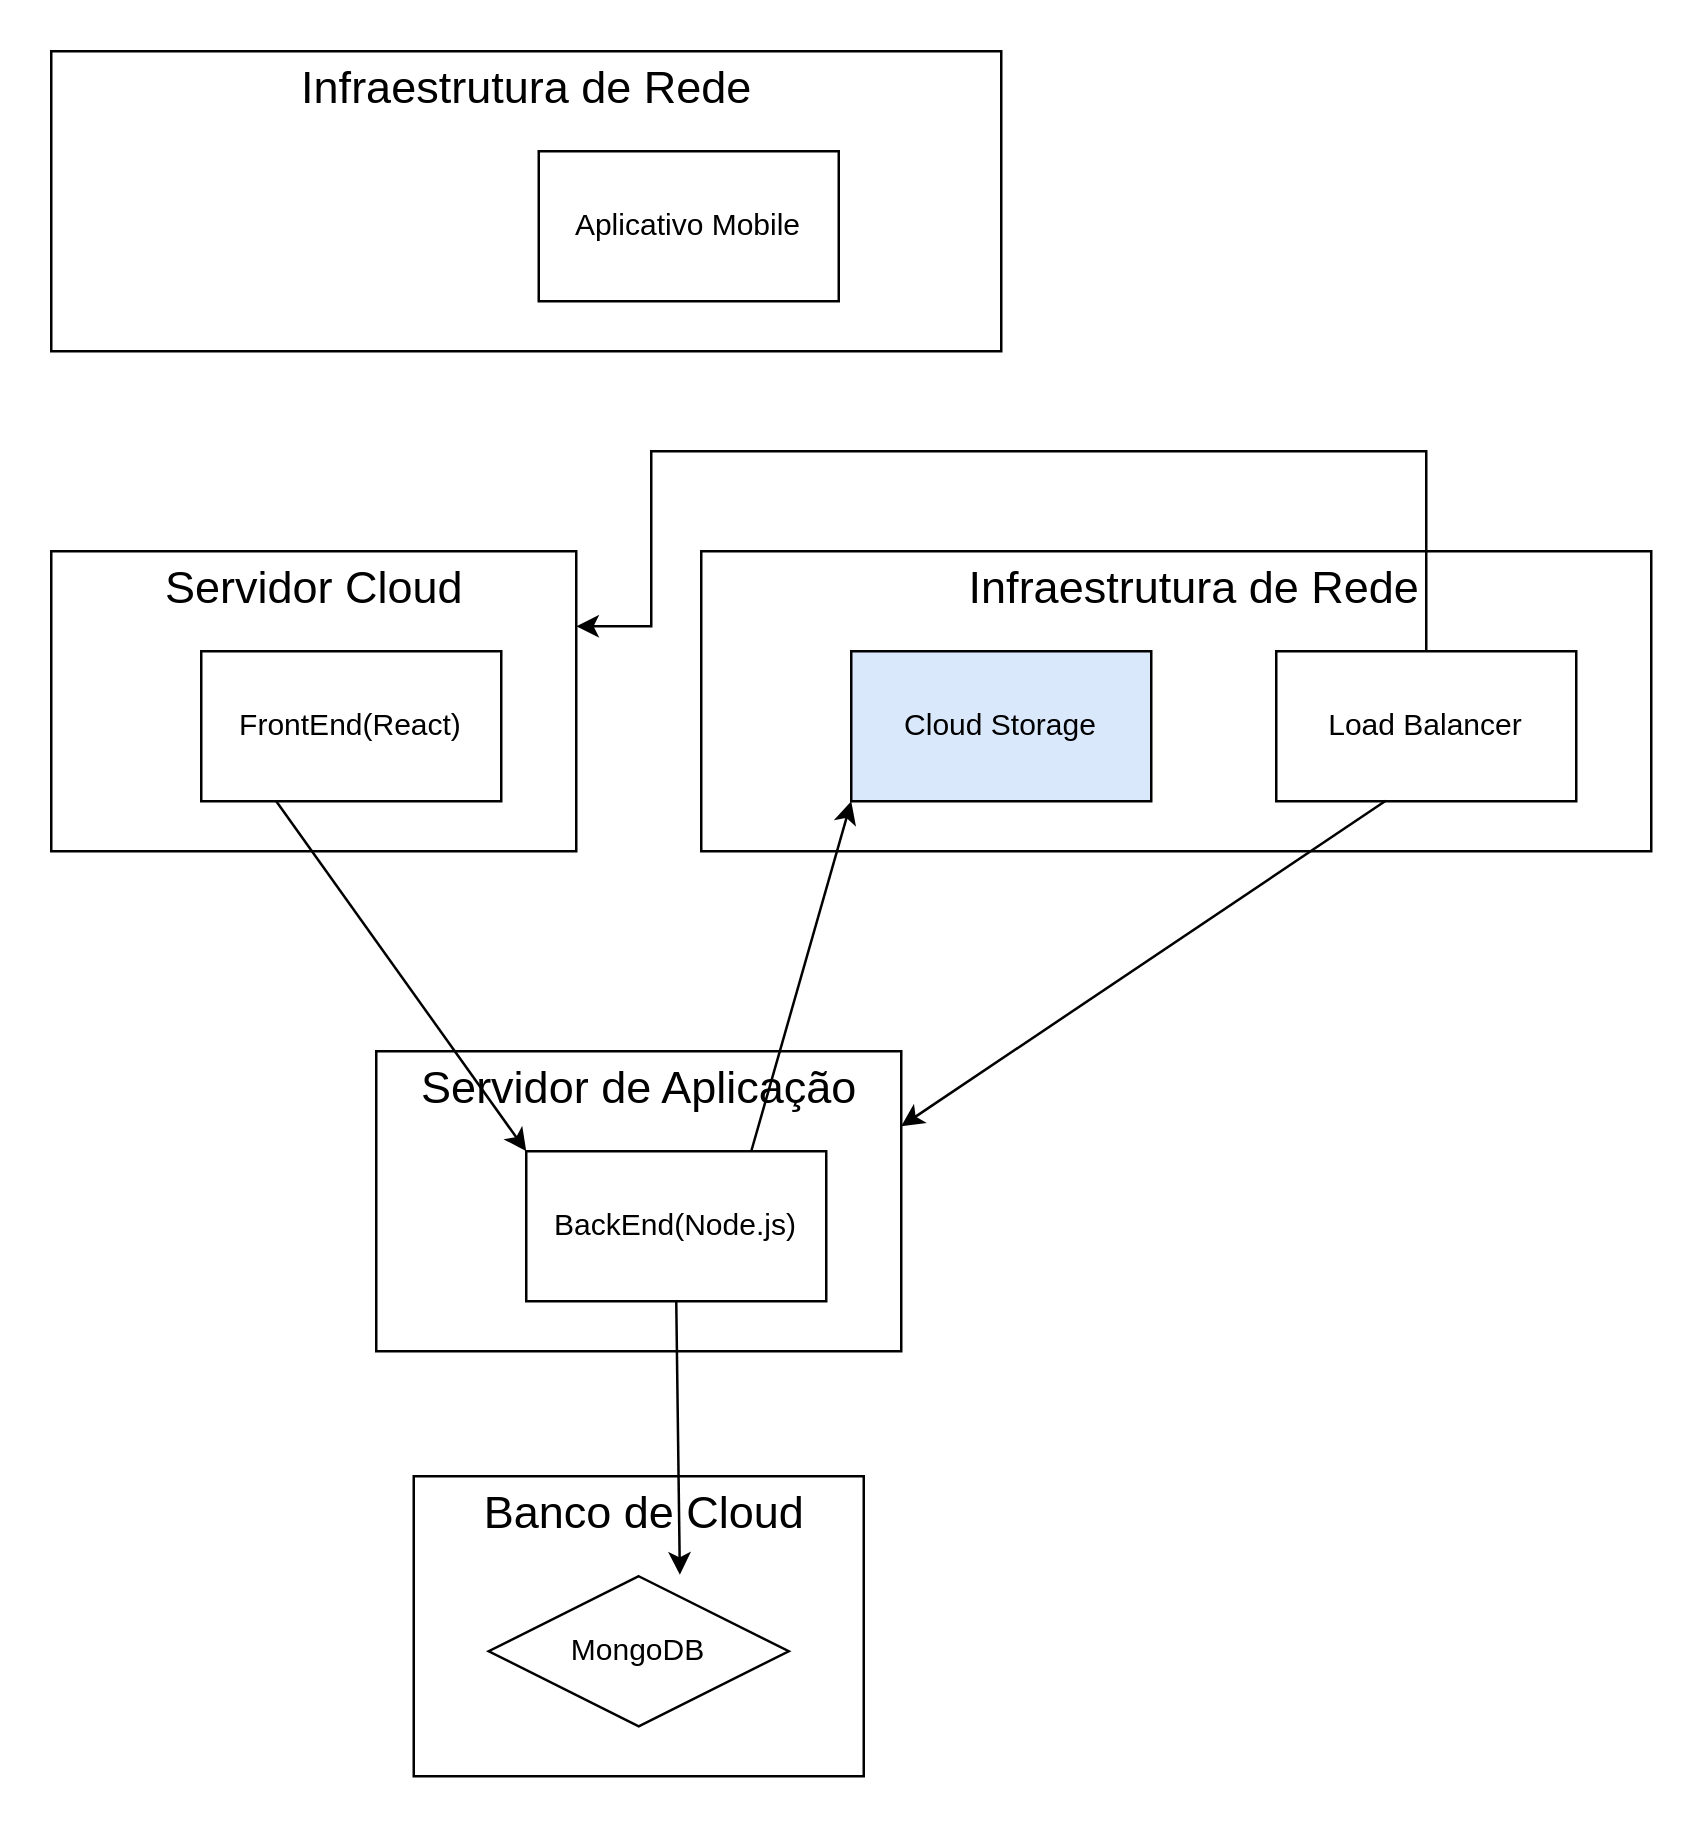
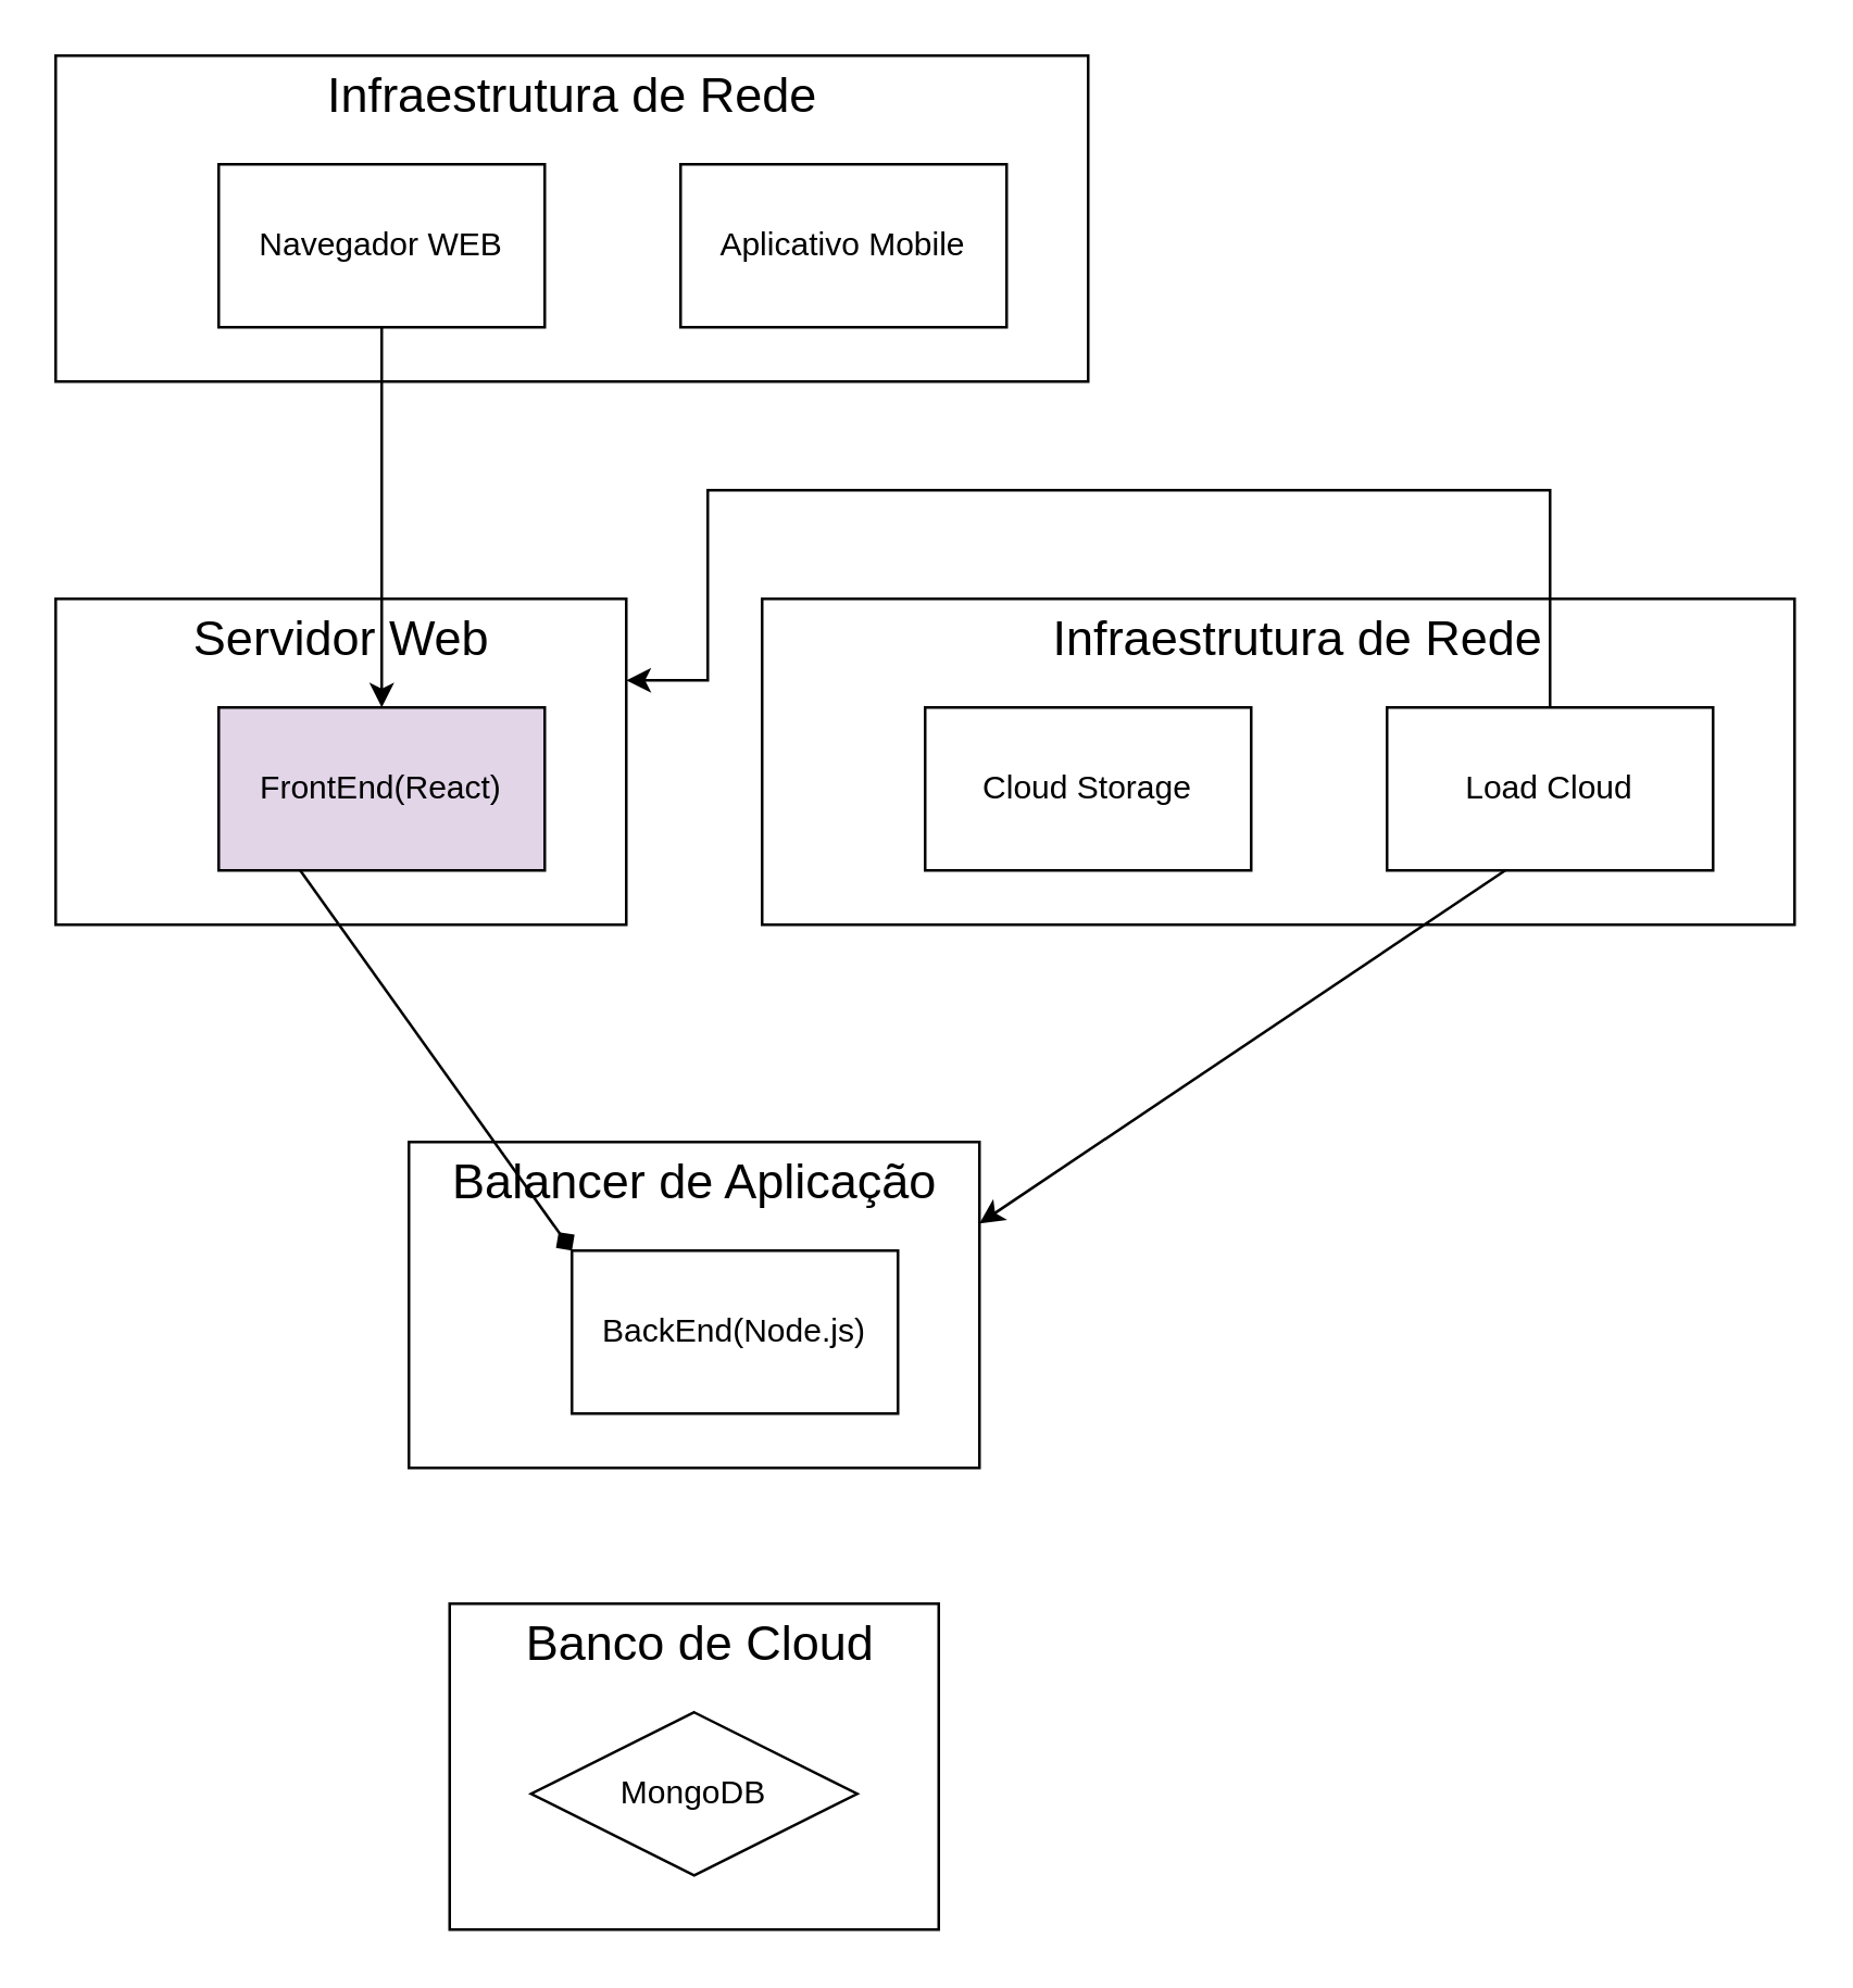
+ <mxCell id="3" value="Navegador WEB" style="rounded=0;whiteSpace=wrap;html=1;" vertex="1" parent="1"><mxGeometry x="80" y="60" width="120" height="60" as="geometry" /></mxCell>
- <mxCell id="4" value="Aplicativo Mobile" style="rounded=0;whiteSpace=wrap;html=1;" vertex="1" parent="1"><mxGeometry x="215" y="60" width="120" height="60" as="geometry" /></mxCell>
+ <mxCell id="4" value="Aplicativo Mobile" style="rounded=0;whiteSpace=wrap;html=1;" vertex="1" parent="1"><mxGeometry x="250" y="60" width="120" height="60" as="geometry" /></mxCell>
+ <mxCell id="23" value="" style="endArrow=classic;html=1;rounded=0;exitX=0.5;exitY=1;exitDx=0;exitDy=0;entryX=0.5;entryY=0;entryDx=0;entryDy=0;" edge="1" parent="1" source="3" target="9"><mxGeometry width="50" height="50" relative="1" as="geometry"><mxPoint x="330" y="490" as="sourcePoint" /><mxPoint x="370" y="350" as="targetPoint" /><Array as="points" /></mxGeometry></mxCell>
- <mxCell id="16" value="&lt;font style=&quot;font-size: 18px;&quot;&gt;Servidor Cloud&lt;/font&gt;" style="text;html=1;align=center;verticalAlign=middle;whiteSpace=wrap;rounded=0;" vertex="1" parent="1"><mxGeometry x="32.5" y="220" width="185" height="30" as="geometry" /></mxCell>
+ <mxCell id="16" value="&lt;font style=&quot;font-size: 18px;&quot;&gt;Servidor Web&lt;/font&gt;" style="text;html=1;align=center;verticalAlign=middle;whiteSpace=wrap;rounded=0;" vertex="1" parent="1"><mxGeometry x="32.5" y="220" width="185" height="30" as="geometry" /></mxCell>
- <mxCell id="9" value="FrontEnd(React)" style="rounded=0;whiteSpace=wrap;html=1;" vertex="1" parent="1"><mxGeometry x="80" y="260" width="120" height="60" as="geometry" /></mxCell>
+ <mxCell id="9" value="FrontEnd(React)" style="rounded=0;whiteSpace=wrap;html=1;fillColor=#e1d5e7;" vertex="1" parent="1"><mxGeometry x="80" y="260" width="120" height="60" as="geometry" /></mxCell>
- <mxCell id="6" value="Cloud Storage" style="rounded=0;whiteSpace=wrap;html=1;fillColor=#dae8fc;" vertex="1" parent="1"><mxGeometry x="340" y="260" width="120" height="60" as="geometry" /></mxCell>
+ <mxCell id="6" value="Cloud Storage" style="rounded=0;whiteSpace=wrap;html=1;" vertex="1" parent="1"><mxGeometry x="340" y="260" width="120" height="60" as="geometry" /></mxCell>
- <mxCell id="7" value="Load Balancer" style="rounded=0;whiteSpace=wrap;html=1;" vertex="1" parent="1"><mxGeometry x="510" y="260" width="120" height="60" as="geometry" /></mxCell>
+ <mxCell id="7" value="Load Cloud" style="rounded=0;whiteSpace=wrap;html=1;" vertex="1" parent="1"><mxGeometry x="510" y="260" width="120" height="60" as="geometry" /></mxCell>
- <mxCell id="20" value="" style="endArrow=classic;html=1;rounded=0;exitX=0.75;exitY=0;exitDx=0;exitDy=0;entryX=0;entryY=1;entryDx=0;entryDy=0;" edge="1" parent="1" source="11" target="6"><mxGeometry width="50" height="50" relative="1" as="geometry"><mxPoint x="280" y="510" as="sourcePoint" /><mxPoint x="281" y="619" as="targetPoint" /><Array as="points" /></mxGeometry></mxCell>
- <mxCell id="22" value="" style="endArrow=classic;html=1;rounded=0;exitX=0.25;exitY=1;exitDx=0;exitDy=0;entryX=0;entryY=0;entryDx=0;entryDy=0;" edge="1" parent="1" source="9" target="11"><mxGeometry width="50" height="50" relative="1" as="geometry"><mxPoint x="310" y="470" as="sourcePoint" /><mxPoint x="350" y="330" as="targetPoint" /><Array as="points" /></mxGeometry></mxCell>
+ <mxCell id="22" value="" style="endArrow=diamond;html=1;rounded=0;exitX=0.25;exitY=1;exitDx=0;exitDy=0;entryX=0;entryY=0;entryDx=0;entryDy=0;" edge="1" parent="1" source="9" target="11"><mxGeometry width="50" height="50" relative="1" as="geometry"><mxPoint x="310" y="470" as="sourcePoint" /><mxPoint x="350" y="330" as="targetPoint" /><Array as="points" /></mxGeometry></mxCell>
- <mxCell id="17" value="&lt;font style=&quot;font-size: 18px;&quot;&gt;Servidor de Aplicação&lt;/font&gt;" style="text;html=1;align=center;verticalAlign=middle;whiteSpace=wrap;rounded=0;" vertex="1" parent="1"><mxGeometry x="162.5" y="420" width="185" height="30" as="geometry" /></mxCell>
+ <mxCell id="17" value="&lt;font style=&quot;font-size: 18px;&quot;&gt;Balancer de Aplicação&lt;/font&gt;" style="text;html=1;align=center;verticalAlign=middle;whiteSpace=wrap;rounded=0;" vertex="1" parent="1"><mxGeometry x="162.5" y="420" width="185" height="30" as="geometry" /></mxCell>
- <mxCell id="19" value="" style="endArrow=classic;html=1;rounded=0;exitX=0.5;exitY=1;exitDx=0;exitDy=0;entryX=0.637;entryY=-0.01;entryDx=0;entryDy=0;entryPerimeter=0;" edge="1" parent="1" source="11" target="13"><mxGeometry width="50" height="50" relative="1" as="geometry"><mxPoint x="330" y="520" as="sourcePoint" /><mxPoint x="380" y="470" as="targetPoint" /></mxGeometry></mxCell>
